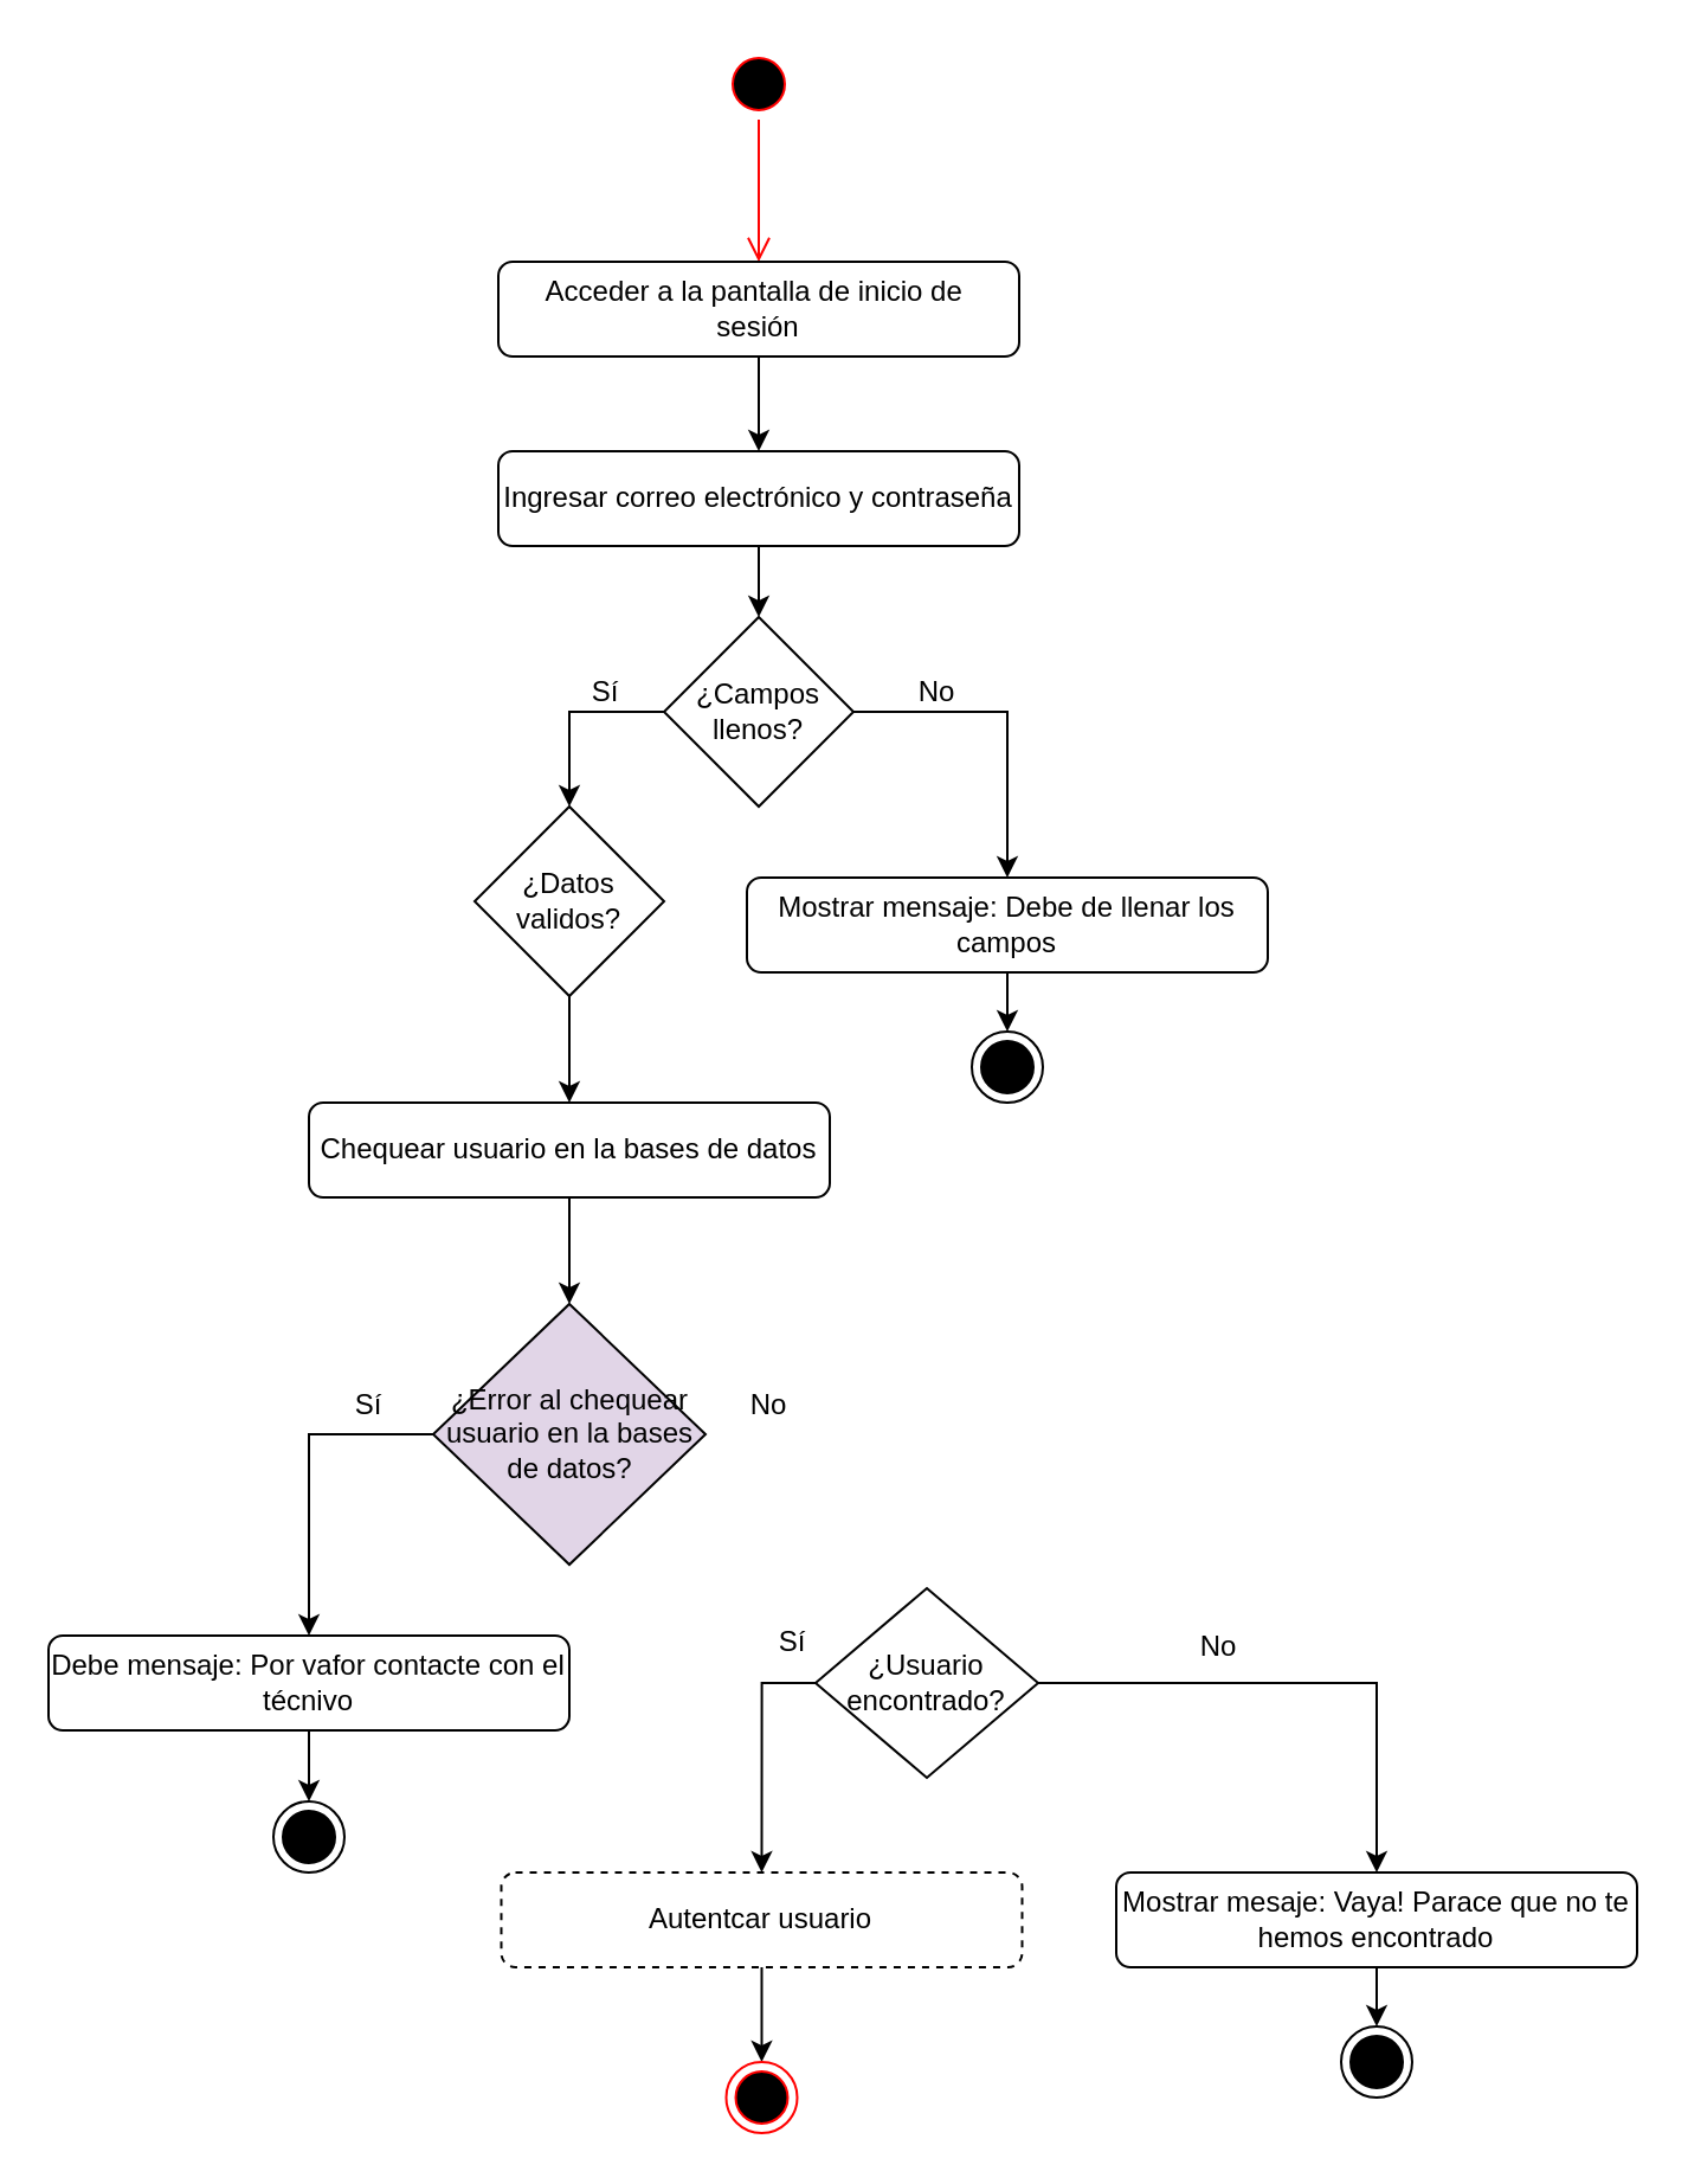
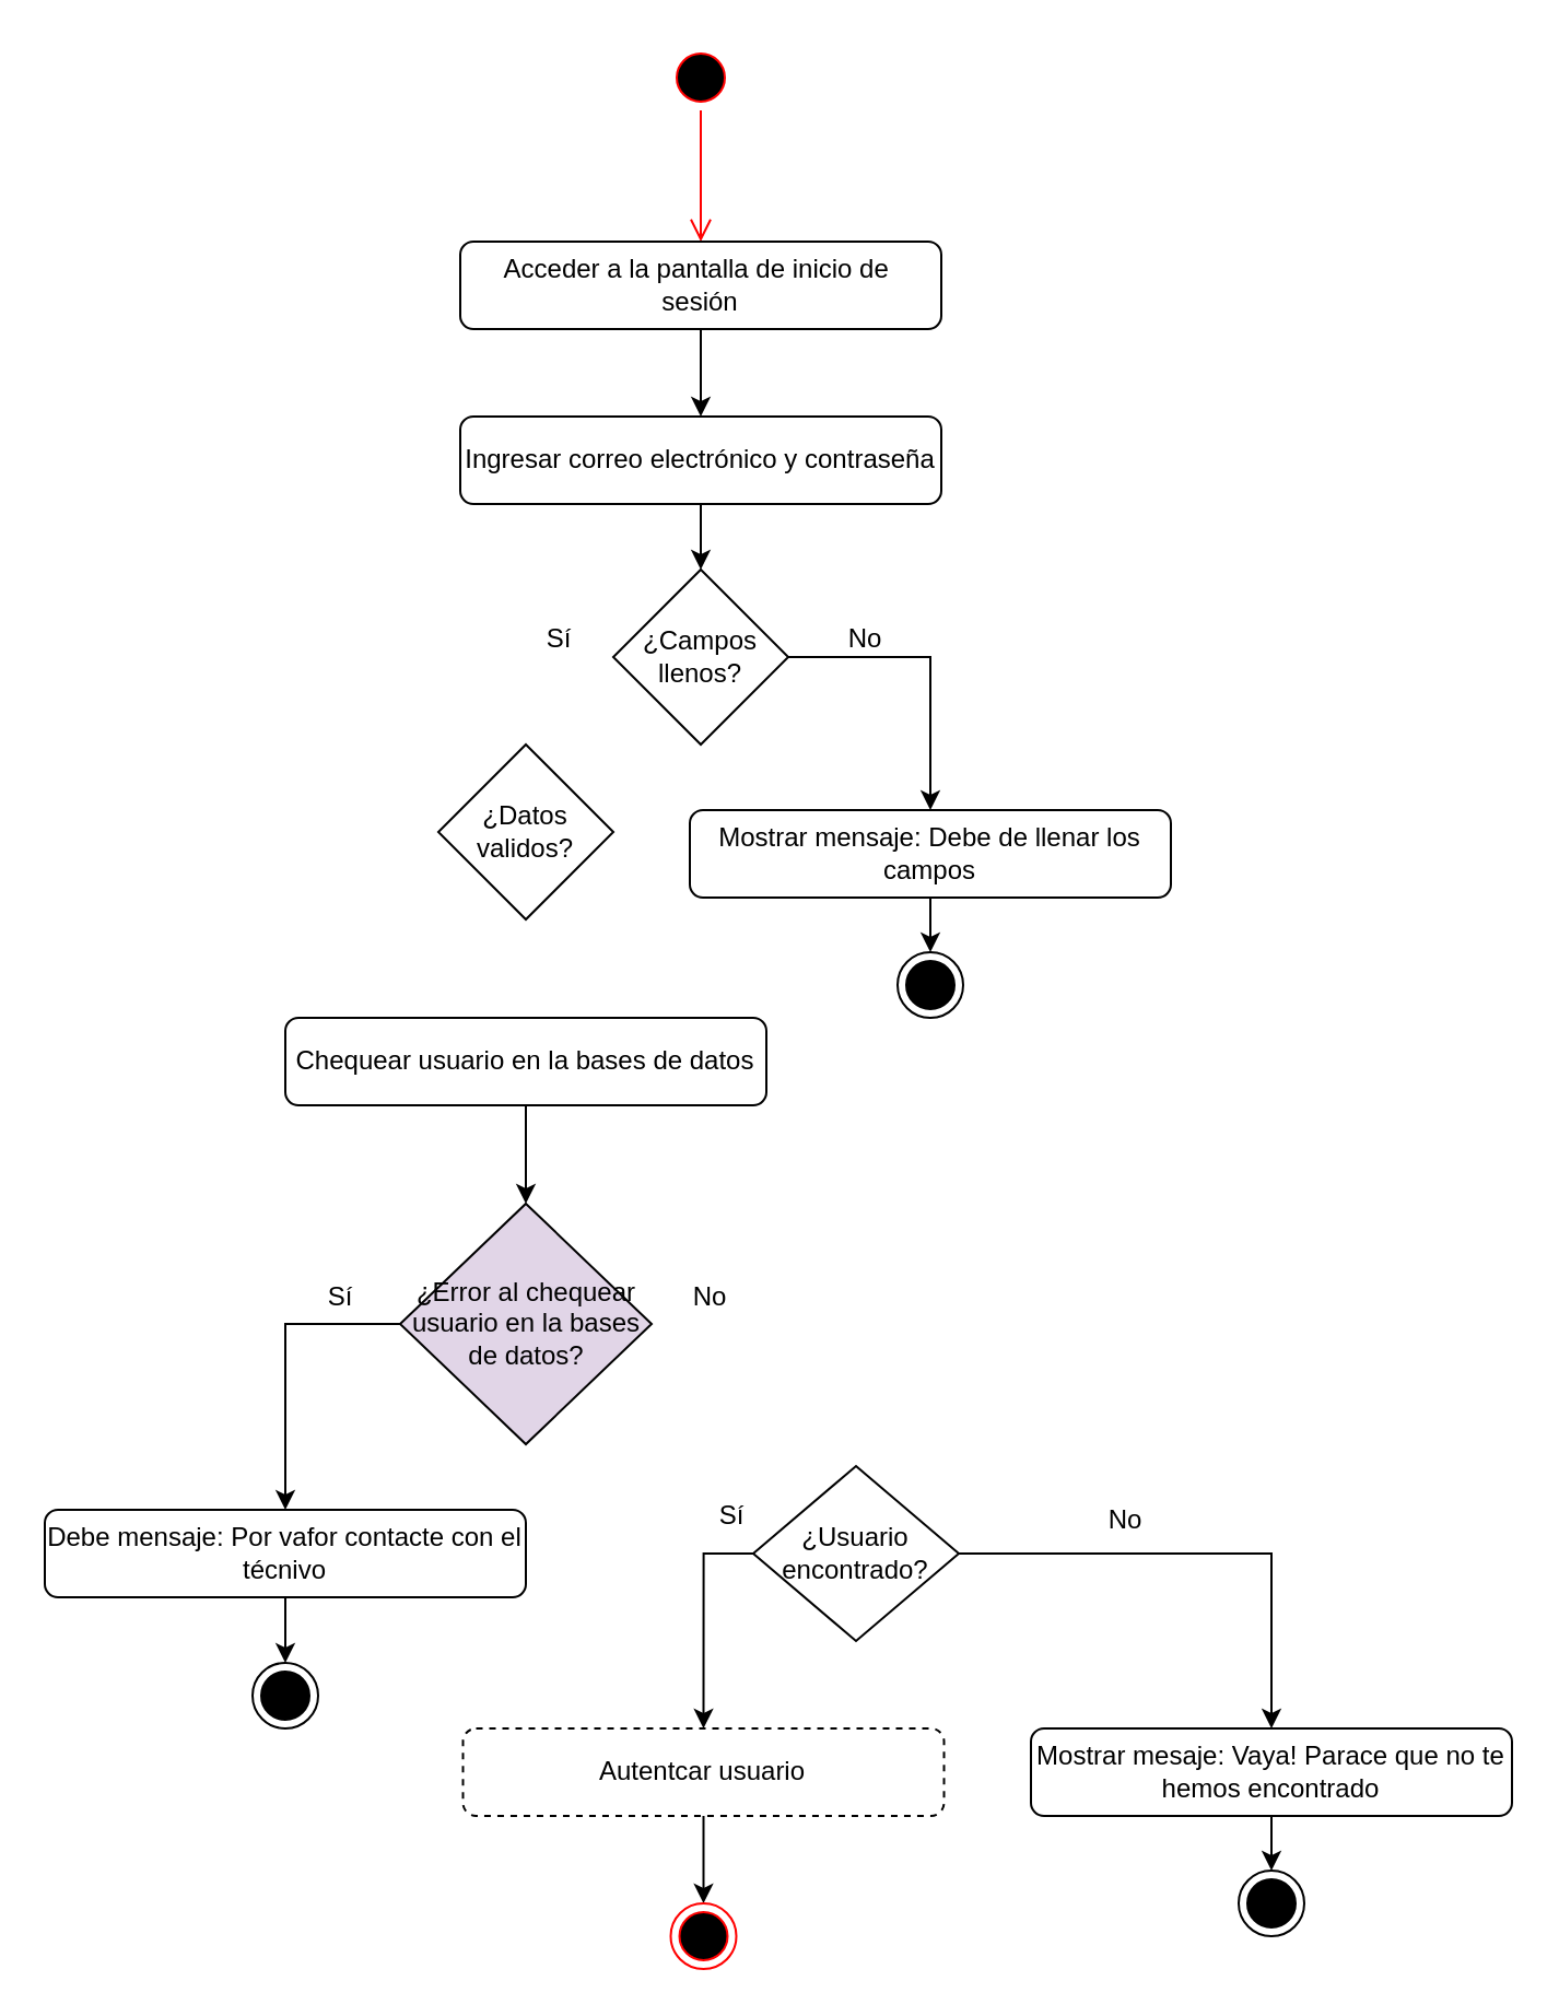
- <mxCell id="8" style="edgeStyle=orthogonalEdgeStyle;rounded=0;orthogonalLoop=1;jettySize=auto;html=1;entryX=0.5;entryY=0;entryDx=0;entryDy=0;exitX=0;exitY=0.5;exitDx=0;exitDy=0;" edge="1" parent="1" source="10" target="14"><mxGeometry relative="1" as="geometry" /></mxCell>
- <mxCell id="13" style="edgeStyle=orthogonalEdgeStyle;rounded=0;orthogonalLoop=1;jettySize=auto;html=1;entryX=0.5;entryY=0;entryDx=0;entryDy=0;" edge="1" parent="1" source="14" target="18"><mxGeometry relative="1" as="geometry" /></mxCell>
